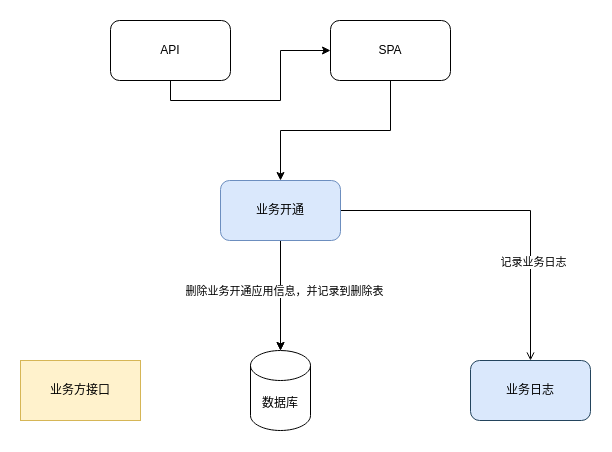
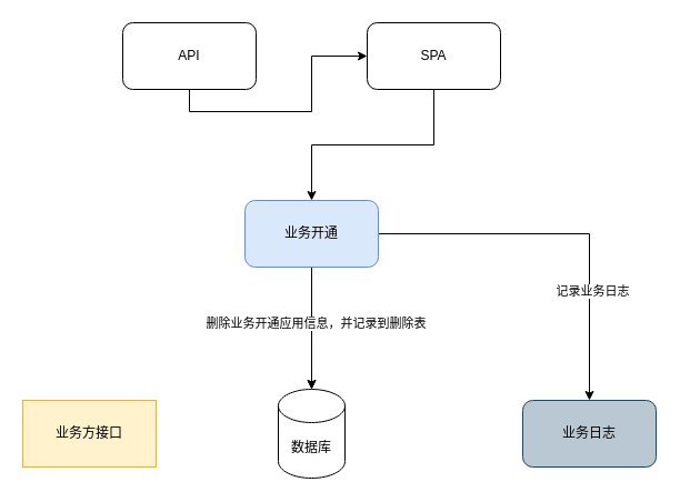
- <mxCell id="9" style="edgeStyle=orthogonalEdgeStyle;rounded=0;orthogonalLoop=1;jettySize=auto;html=1;exitX=1;exitY=0.5;exitDx=0;exitDy=0;entryX=0.5;entryY=0;entryDx=0;entryDy=0;endArrow=open;" edge="1" parent="1" source="11" target="14"><mxGeometry relative="1" as="geometry" /></mxCell>
+ <mxCell id="9" style="edgeStyle=orthogonalEdgeStyle;rounded=0;orthogonalLoop=1;jettySize=auto;html=1;exitX=1;exitY=0.5;exitDx=0;exitDy=0;entryX=0.5;entryY=0;entryDx=0;entryDy=0;" edge="1" parent="1" source="11" target="14"><mxGeometry relative="1" as="geometry" /></mxCell>
- <mxCell id="14" value="业务日志" style="rounded=1;whiteSpace=wrap;html=1;fillColor=#dae8fc;strokeColor=#23445d;" vertex="1" parent="1"><mxGeometry x="470" y="360" width="120" height="60" as="geometry" /></mxCell>
+ <mxCell id="14" value="业务日志" style="rounded=1;whiteSpace=wrap;html=1;fillColor=#bac8d3;strokeColor=#23445d;" vertex="1" parent="1"><mxGeometry x="470" y="360" width="120" height="60" as="geometry" /></mxCell>
